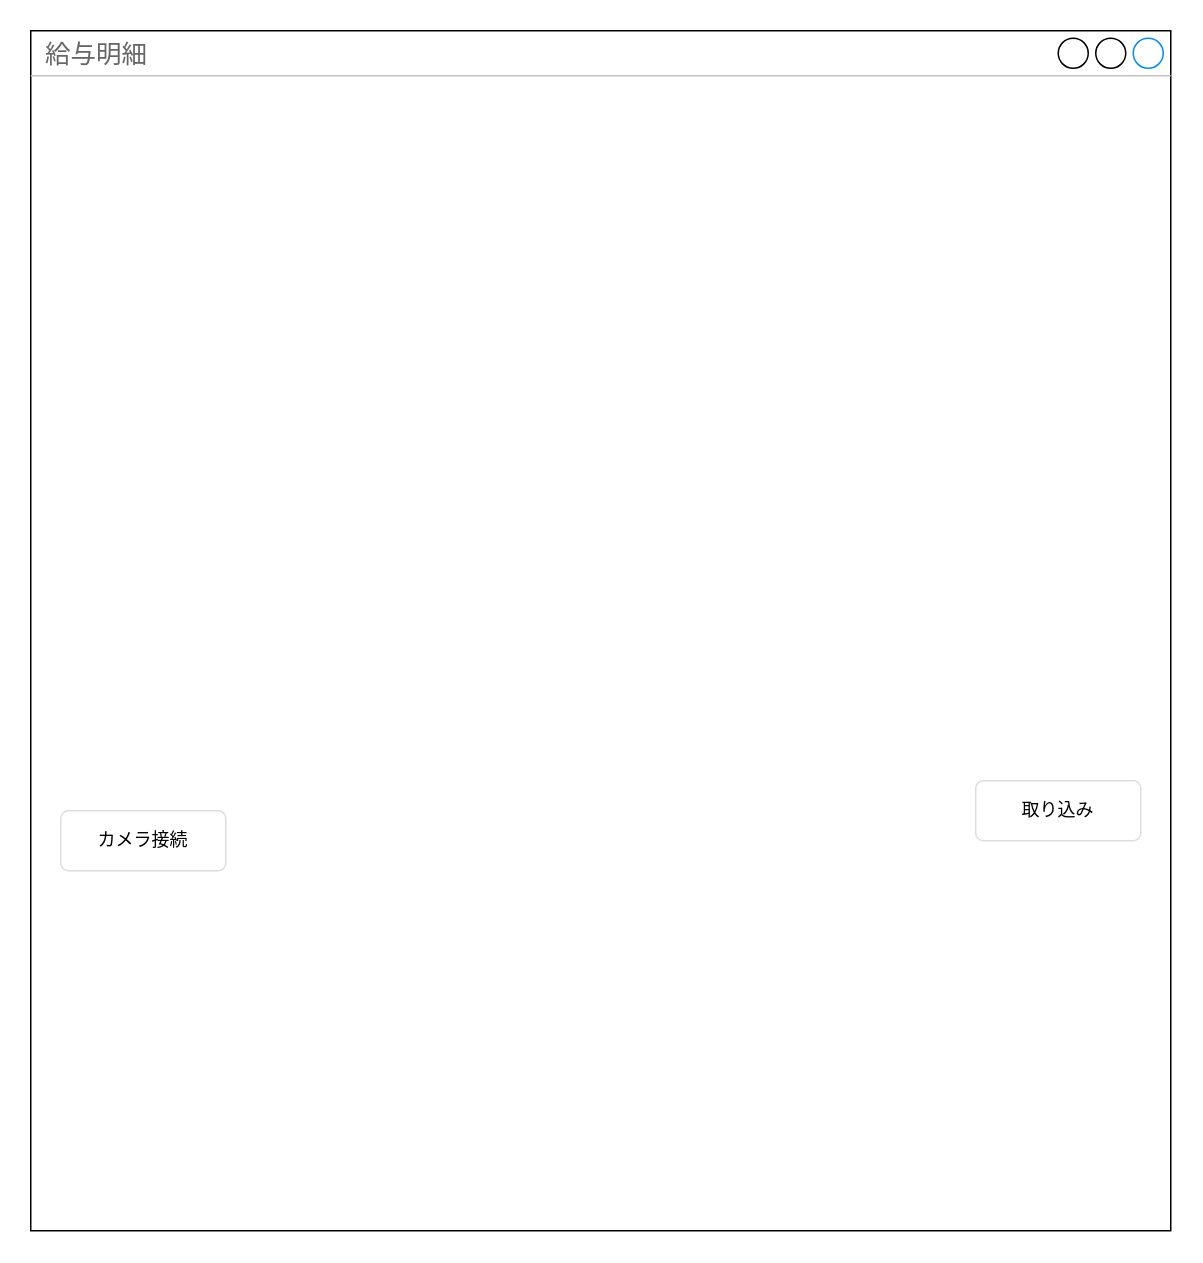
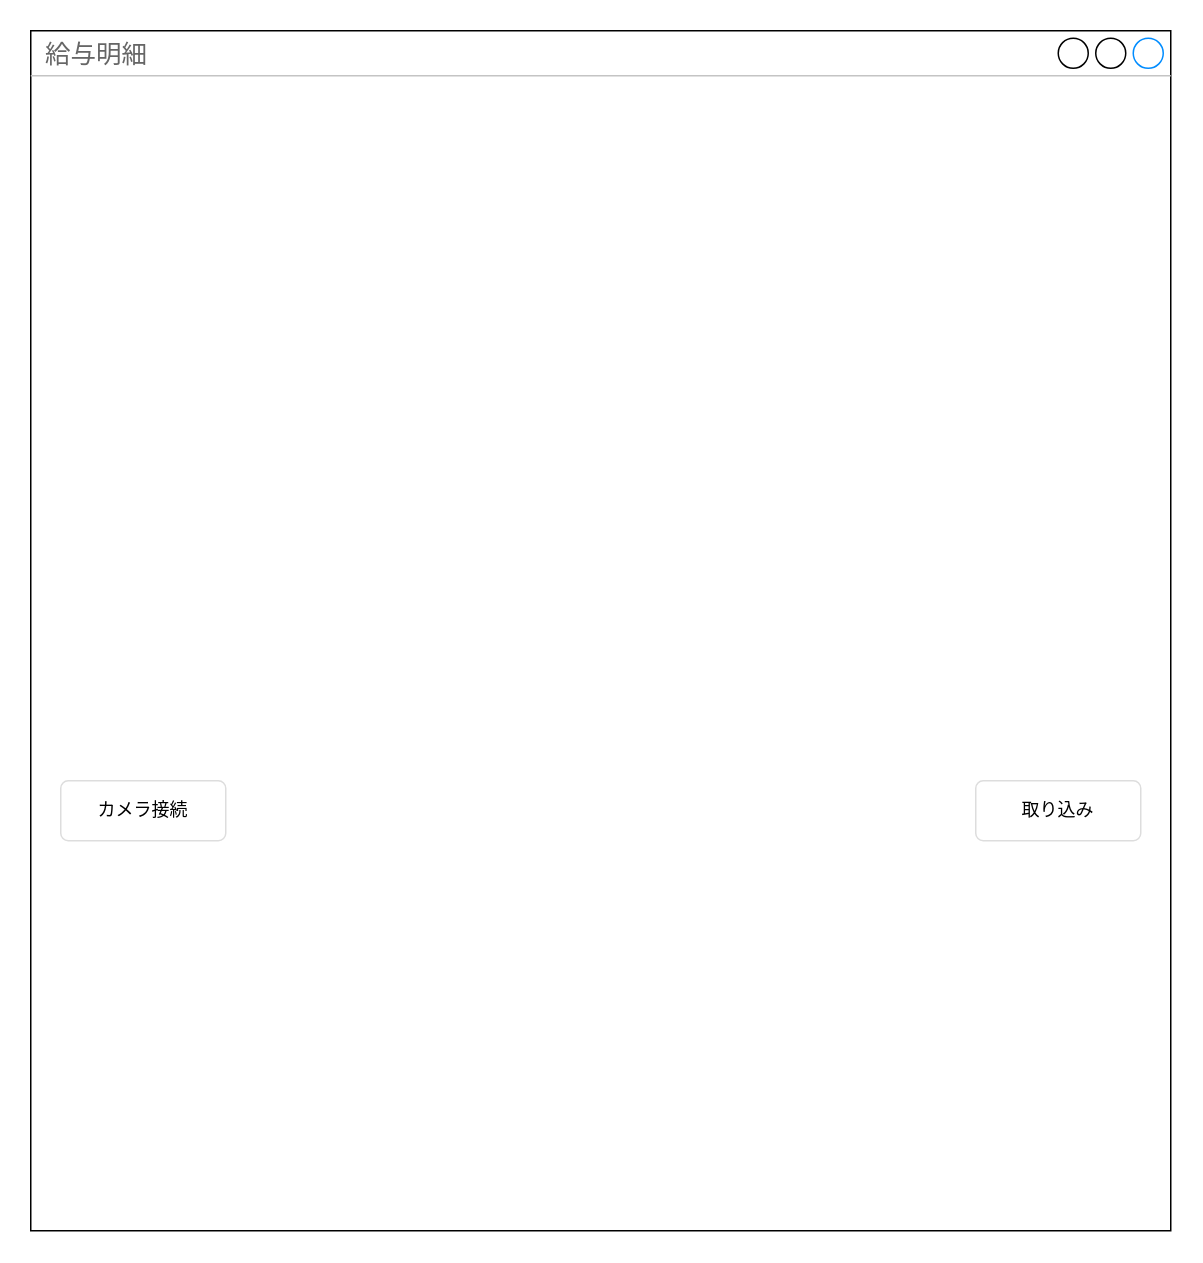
- <mxCell id="4" value="カメラ接続" style="html=1;shadow=0;dashed=0;shape=mxgraph.bootstrap.rrect;rSize=5;strokeColor=#dddddd;align=center;fontSize=12;whiteSpace=wrap;" vertex="1" parent="1"><mxGeometry x="40" y="540" width="110" height="40" as="geometry" /></mxCell>
+ <mxCell id="4" value="カメラ接続" style="html=1;shadow=0;dashed=0;shape=mxgraph.bootstrap.rrect;rSize=5;strokeColor=#dddddd;align=center;fontSize=12;whiteSpace=wrap;" vertex="1" parent="1"><mxGeometry x="40" y="520" width="110" height="40" as="geometry" /></mxCell>
